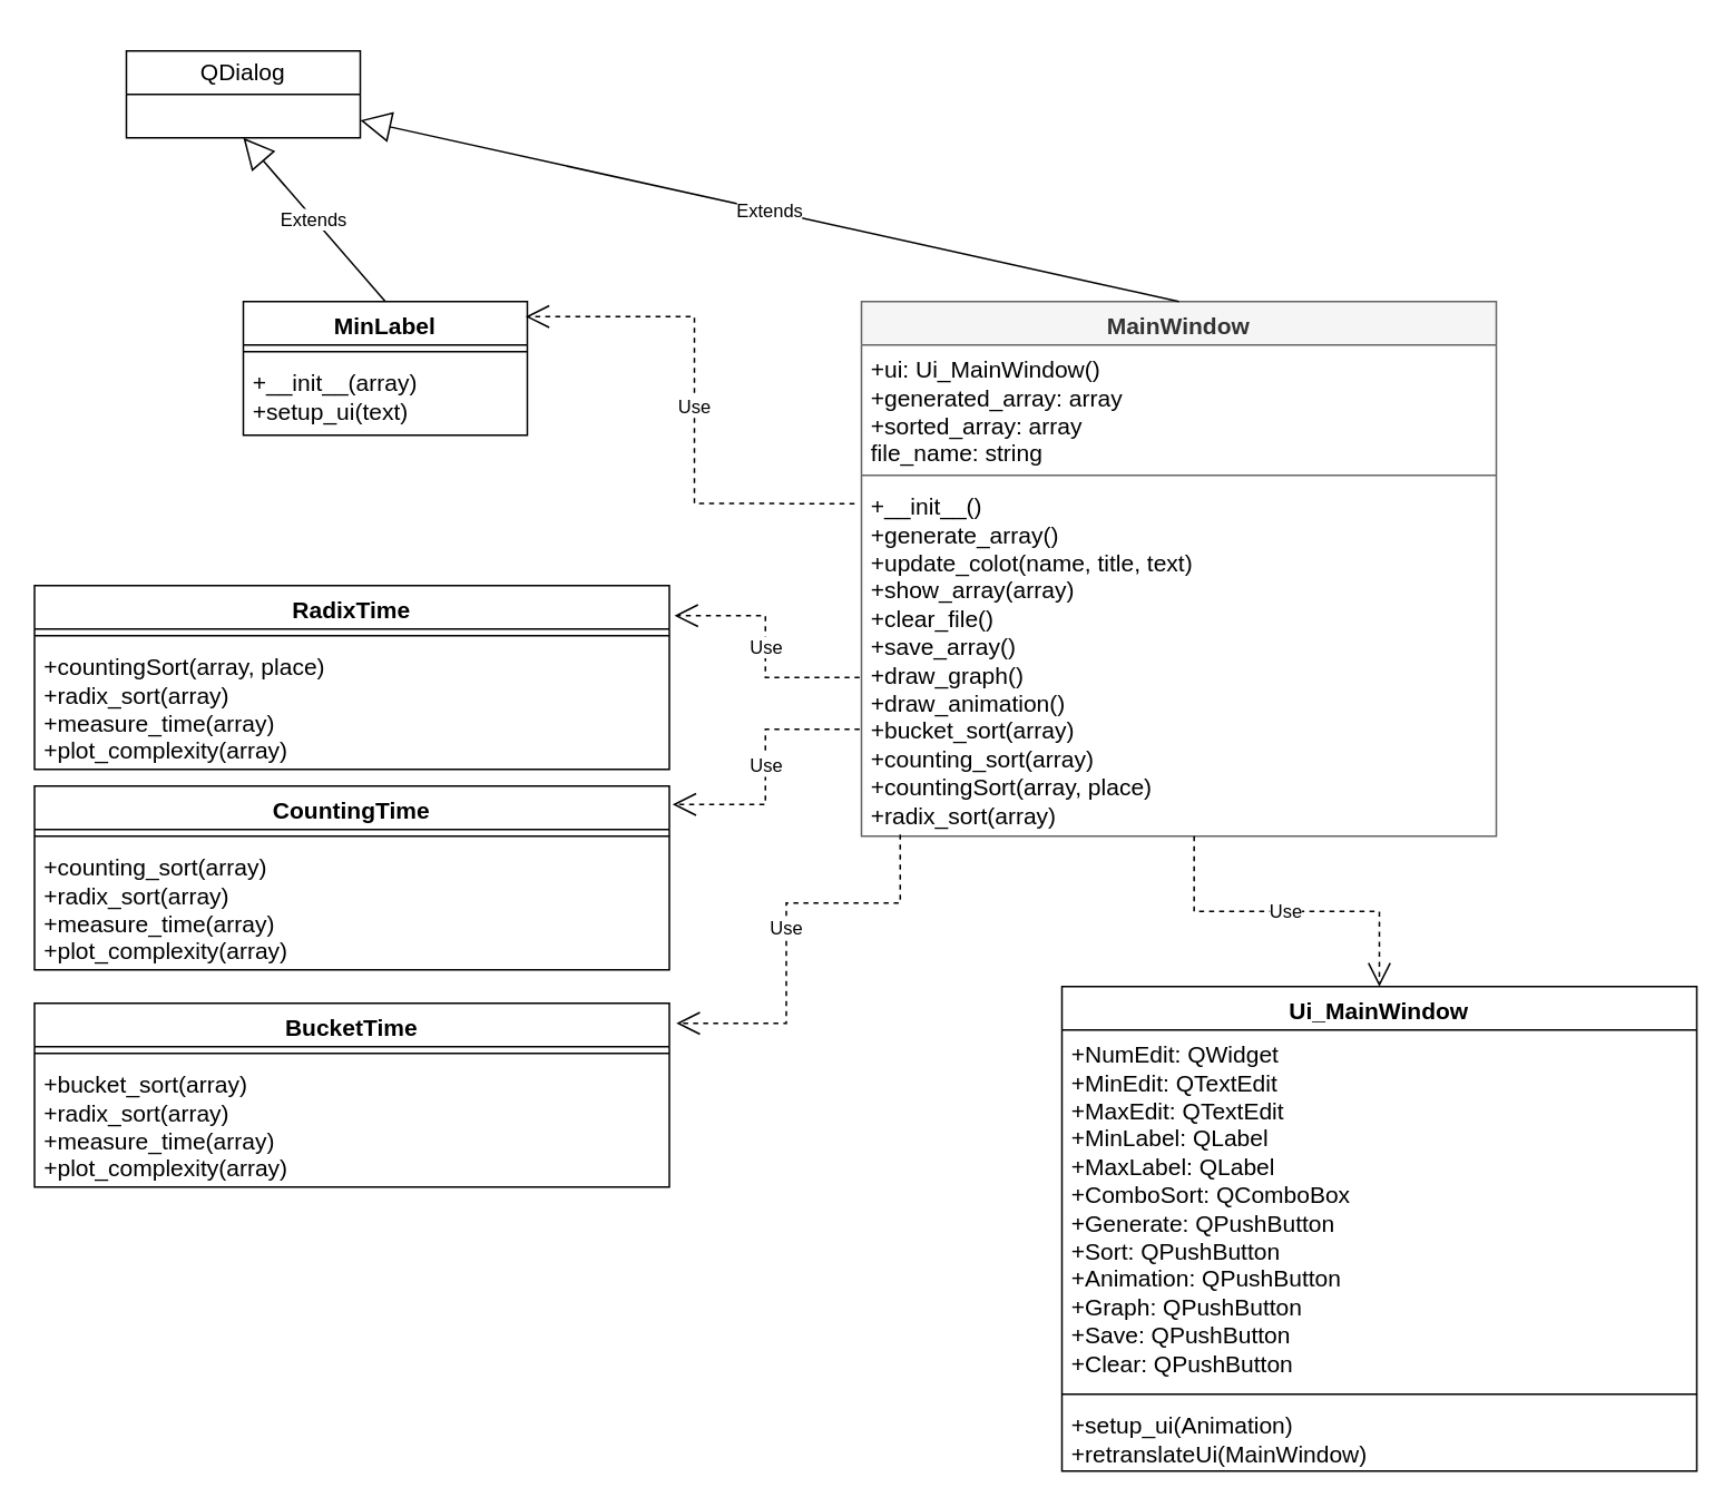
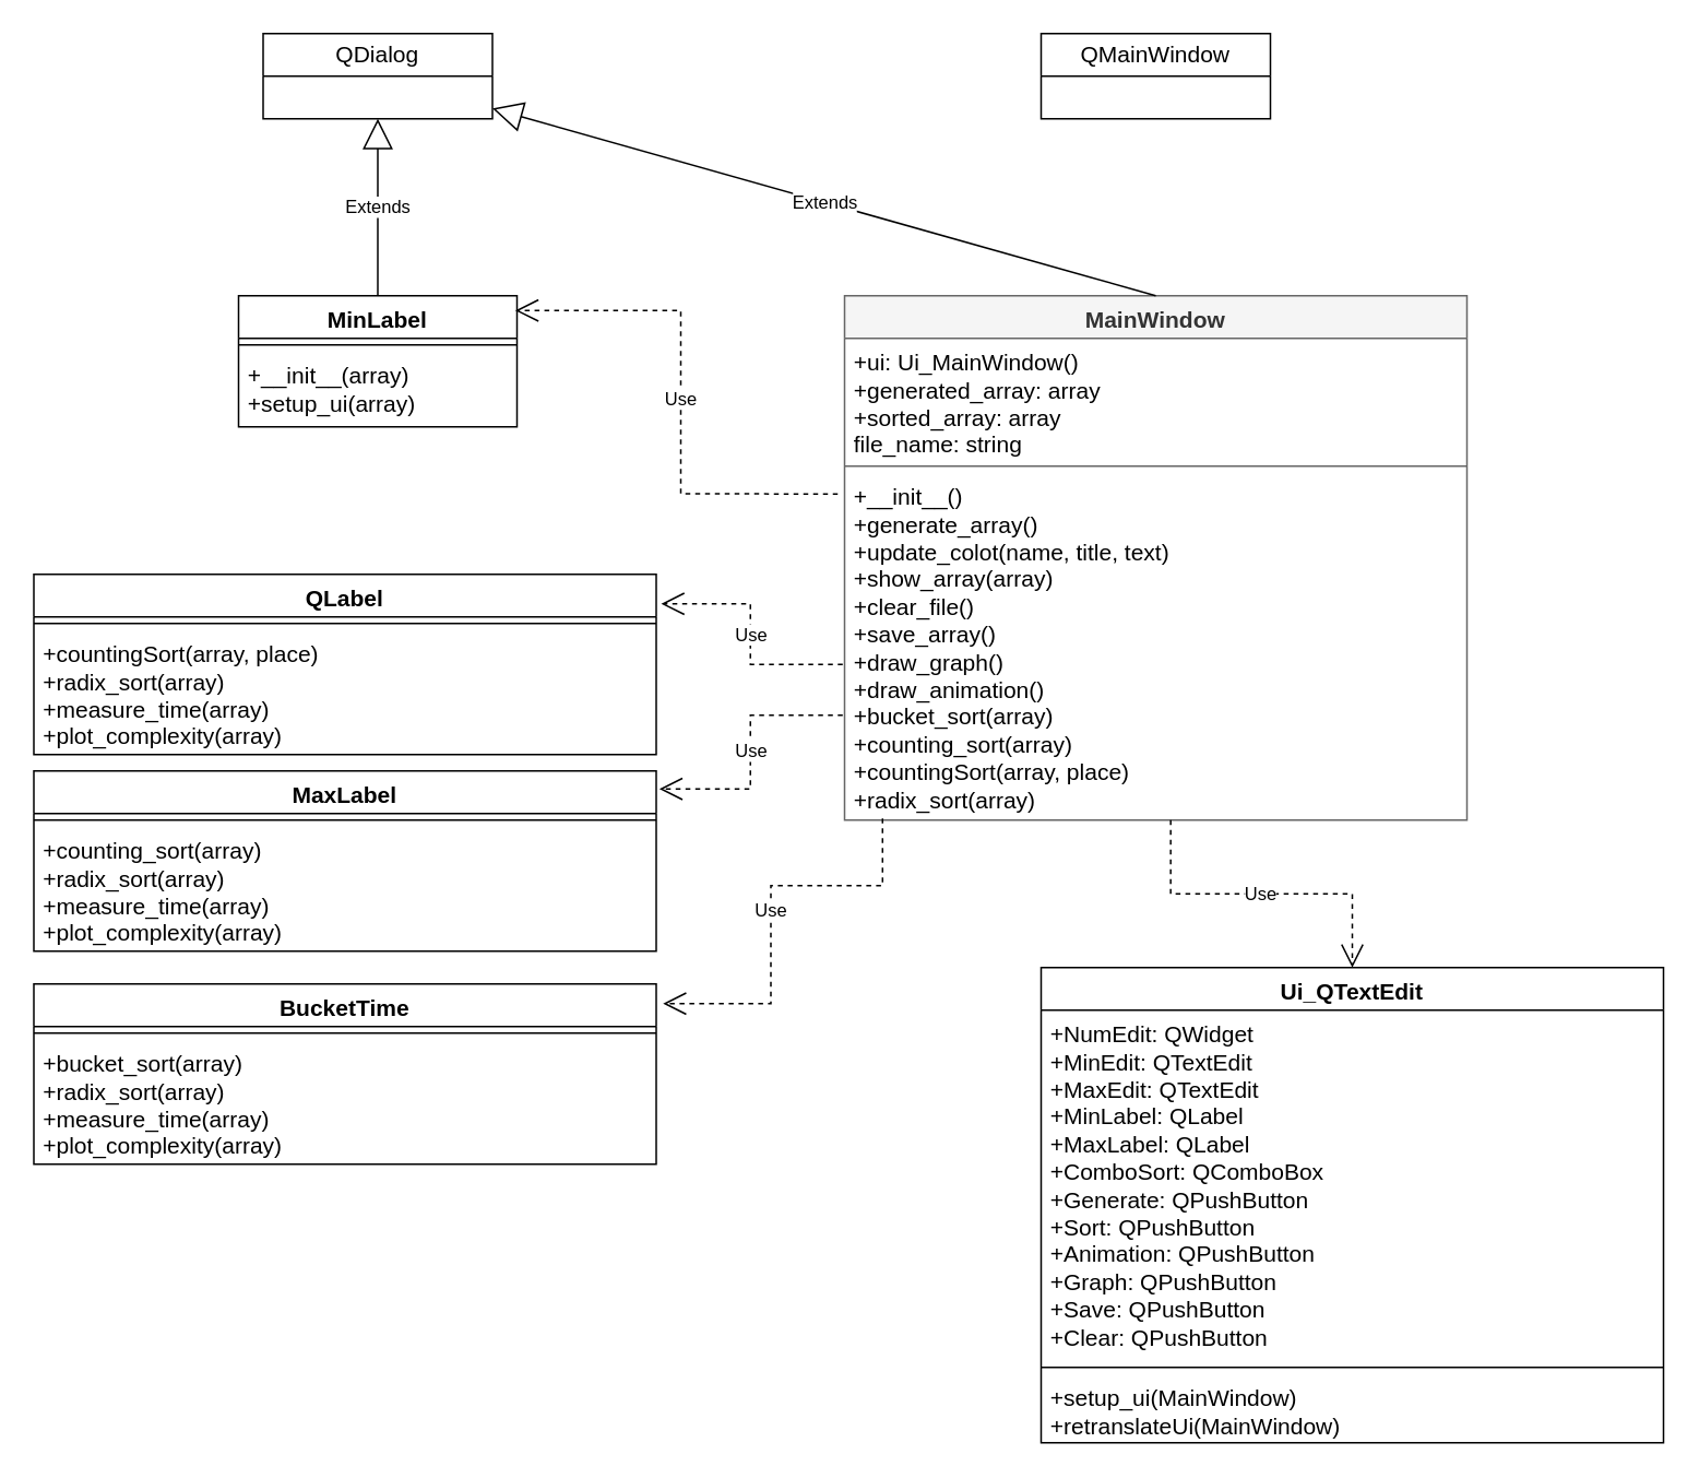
+ <mxCell id="6" value="&lt;font style=&quot;font-size: 14px;&quot;&gt;QMainWindow&lt;/font&gt;" style="swimlane;fontStyle=0;childLayout=stackLayout;horizontal=1;startSize=26;fillColor=none;horizontalStack=0;resizeParent=1;resizeParentMax=0;resizeLast=0;collapsible=1;marginBottom=0;whiteSpace=wrap;html=1;" vertex="1" parent="1"><mxGeometry x="635" width="140" height="52" as="geometry" y="20" /></mxCell>
- <mxCell id="11" value="&lt;font style=&quot;font-size: 14px;&quot;&gt;QDialog&lt;/font&gt;" style="swimlane;fontStyle=0;childLayout=stackLayout;horizontal=1;startSize=26;fillColor=none;horizontalStack=0;resizeParent=1;resizeParentMax=0;resizeLast=0;collapsible=1;marginBottom=0;whiteSpace=wrap;html=1;" vertex="1" parent="1"><mxGeometry x="75" y="30" width="140" height="52" as="geometry" /></mxCell>
+ <mxCell id="11" value="&lt;font style=&quot;font-size: 14px;&quot;&gt;QDialog&lt;/font&gt;" style="swimlane;fontStyle=0;childLayout=stackLayout;horizontal=1;startSize=26;fillColor=none;horizontalStack=0;resizeParent=1;resizeParentMax=0;resizeLast=0;collapsible=1;marginBottom=0;whiteSpace=wrap;html=1;" vertex="1" parent="1"><mxGeometry x="160" width="140" height="52" as="geometry" y="20" /></mxCell>
- <mxCell id="10" value="&lt;font style=&quot;font-size: 14px;&quot;&gt;+__init__(array)&lt;br&gt;+setup_ui(text)&lt;/font&gt;" style="text;strokeColor=none;fillColor=none;align=left;verticalAlign=top;spacingLeft=4;spacingRight=4;overflow=hidden;rotatable=0;points=[[0,0.5],[1,0.5]];portConstraint=eastwest;whiteSpace=wrap;html=1;" vertex="1" parent="8"><mxGeometry y="34" width="170" height="46" as="geometry" /></mxCell>
+ <mxCell id="10" value="&lt;font style=&quot;font-size: 14px;&quot;&gt;+__init__(array)&lt;br&gt;+setup_ui(array)&lt;/font&gt;" style="text;strokeColor=none;fillColor=none;align=left;verticalAlign=top;spacingLeft=4;spacingRight=4;overflow=hidden;rotatable=0;points=[[0,0.5],[1,0.5]];portConstraint=eastwest;whiteSpace=wrap;html=1;" vertex="1" parent="8"><mxGeometry y="34" width="170" height="46" as="geometry" /></mxCell>
- <mxCell id="18" value="&lt;font style=&quot;font-size: 14px;&quot;&gt;RadixTime&lt;/font&gt;" style="swimlane;fontStyle=1;align=center;verticalAlign=top;childLayout=stackLayout;horizontal=1;startSize=26;horizontalStack=0;resizeParent=1;resizeParentMax=0;resizeLast=0;collapsible=1;marginBottom=0;whiteSpace=wrap;html=1;" vertex="1" parent="1"><mxGeometry x="20" y="350" width="380" height="110" as="geometry" /></mxCell>
+ <mxCell id="18" value="&lt;font style=&quot;font-size: 14px;&quot;&gt;QLabel&lt;/font&gt;" style="swimlane;fontStyle=1;align=center;verticalAlign=top;childLayout=stackLayout;horizontal=1;startSize=26;horizontalStack=0;resizeParent=1;resizeParentMax=0;resizeLast=0;collapsible=1;marginBottom=0;whiteSpace=wrap;html=1;" vertex="1" parent="1"><mxGeometry x="20" y="350" width="380" height="110" as="geometry" /></mxCell>
- <mxCell id="21" value="&lt;font style=&quot;font-size: 14px;&quot;&gt;CountingTime&lt;/font&gt;" style="swimlane;fontStyle=1;align=center;verticalAlign=top;childLayout=stackLayout;horizontal=1;startSize=26;horizontalStack=0;resizeParent=1;resizeParentMax=0;resizeLast=0;collapsible=1;marginBottom=0;whiteSpace=wrap;html=1;" vertex="1" parent="1"><mxGeometry x="20" y="470" width="380" height="110" as="geometry" /></mxCell>
+ <mxCell id="21" value="&lt;font style=&quot;font-size: 14px;&quot;&gt;MaxLabel&lt;/font&gt;" style="swimlane;fontStyle=1;align=center;verticalAlign=top;childLayout=stackLayout;horizontal=1;startSize=26;horizontalStack=0;resizeParent=1;resizeParentMax=0;resizeLast=0;collapsible=1;marginBottom=0;whiteSpace=wrap;html=1;" vertex="1" parent="1"><mxGeometry x="20" y="470" width="380" height="110" as="geometry" /></mxCell>
- <mxCell id="13" value="&lt;font style=&quot;font-size: 14px;&quot;&gt;Ui_MainWindow&lt;/font&gt;" style="swimlane;fontStyle=1;align=center;verticalAlign=top;childLayout=stackLayout;horizontal=1;startSize=26;horizontalStack=0;resizeParent=1;resizeParentMax=0;resizeLast=0;collapsible=1;marginBottom=0;whiteSpace=wrap;html=1;" vertex="1" parent="1"><mxGeometry x="635" y="590" width="380" height="290" as="geometry" /></mxCell>
+ <mxCell id="13" value="&lt;font style=&quot;font-size: 14px;&quot;&gt;Ui_QTextEdit&lt;/font&gt;" style="swimlane;fontStyle=1;align=center;verticalAlign=top;childLayout=stackLayout;horizontal=1;startSize=26;horizontalStack=0;resizeParent=1;resizeParentMax=0;resizeLast=0;collapsible=1;marginBottom=0;whiteSpace=wrap;html=1;" vertex="1" parent="1"><mxGeometry x="635" y="590" width="380" height="290" as="geometry" /></mxCell>
- <mxCell id="16" value="&lt;font style=&quot;font-size: 14px;&quot;&gt;+setup_ui(Animation)&lt;br&gt;+retranslateUi(MainWindow)&lt;br&gt;&lt;/font&gt;" style="text;strokeColor=none;fillColor=none;align=left;verticalAlign=top;spacingLeft=4;spacingRight=4;overflow=hidden;rotatable=0;points=[[0,0.5],[1,0.5]];portConstraint=eastwest;whiteSpace=wrap;html=1;" vertex="1" parent="13"><mxGeometry y="248" width="380" height="42" as="geometry" /></mxCell>
+ <mxCell id="16" value="&lt;font style=&quot;font-size: 14px;&quot;&gt;+setup_ui(MainWindow)&lt;br&gt;+retranslateUi(MainWindow)&lt;br&gt;&lt;/font&gt;" style="text;strokeColor=none;fillColor=none;align=left;verticalAlign=top;spacingLeft=4;spacingRight=4;overflow=hidden;rotatable=0;points=[[0,0.5],[1,0.5]];portConstraint=eastwest;whiteSpace=wrap;html=1;" vertex="1" parent="13"><mxGeometry y="248" width="380" height="42" as="geometry" /></mxCell>
